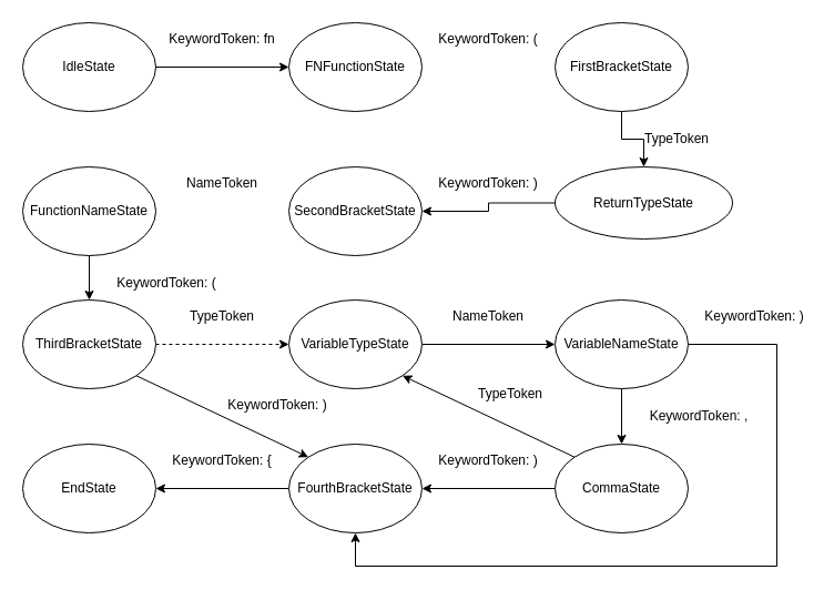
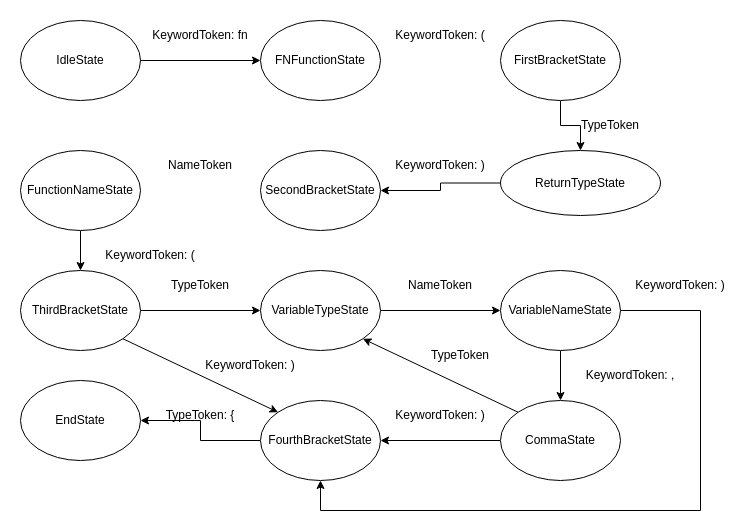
- <mxCell id="9" style="edgeStyle=orthogonalEdgeStyle;rounded=0;orthogonalLoop=1;jettySize=auto;html=1;exitX=1;exitY=0.5;exitDx=0;exitDy=0;entryX=0;entryY=0.5;entryDx=0;entryDy=0;dashed=1;" edge="1" parent="1" source="10" target="14"><mxGeometry relative="1" as="geometry" /></mxCell>
+ <mxCell id="9" style="edgeStyle=orthogonalEdgeStyle;rounded=0;orthogonalLoop=1;jettySize=auto;html=1;exitX=1;exitY=0.5;exitDx=0;exitDy=0;entryX=0;entryY=0.5;entryDx=0;entryDy=0;" edge="1" parent="1" source="10" target="14"><mxGeometry relative="1" as="geometry" /></mxCell>
- <mxCell id="39" value="KeywordToken: {" style="text;html=1;strokeColor=none;fillColor=none;align=center;verticalAlign=middle;whiteSpace=wrap;rounded=0;" vertex="1" parent="1"><mxGeometry x="150" y="400" width="100" height="30" as="geometry" /></mxCell>
+ <mxCell id="39" value="TypeToken: {" style="text;html=1;strokeColor=none;fillColor=none;align=center;verticalAlign=middle;whiteSpace=wrap;rounded=0;" vertex="1" parent="1"><mxGeometry x="150" y="400" width="100" height="30" as="geometry" /></mxCell>
- <mxCell id="22" value="EndState" style="ellipse;whiteSpace=wrap;html=1;" vertex="1" parent="1"><mxGeometry x="20" y="400" width="120" height="80" as="geometry" /></mxCell>
+ <mxCell id="22" value="EndState" style="ellipse;whiteSpace=wrap;html=1;" vertex="1" parent="1"><mxGeometry x="20" y="380" width="120" height="80" as="geometry" /></mxCell>
